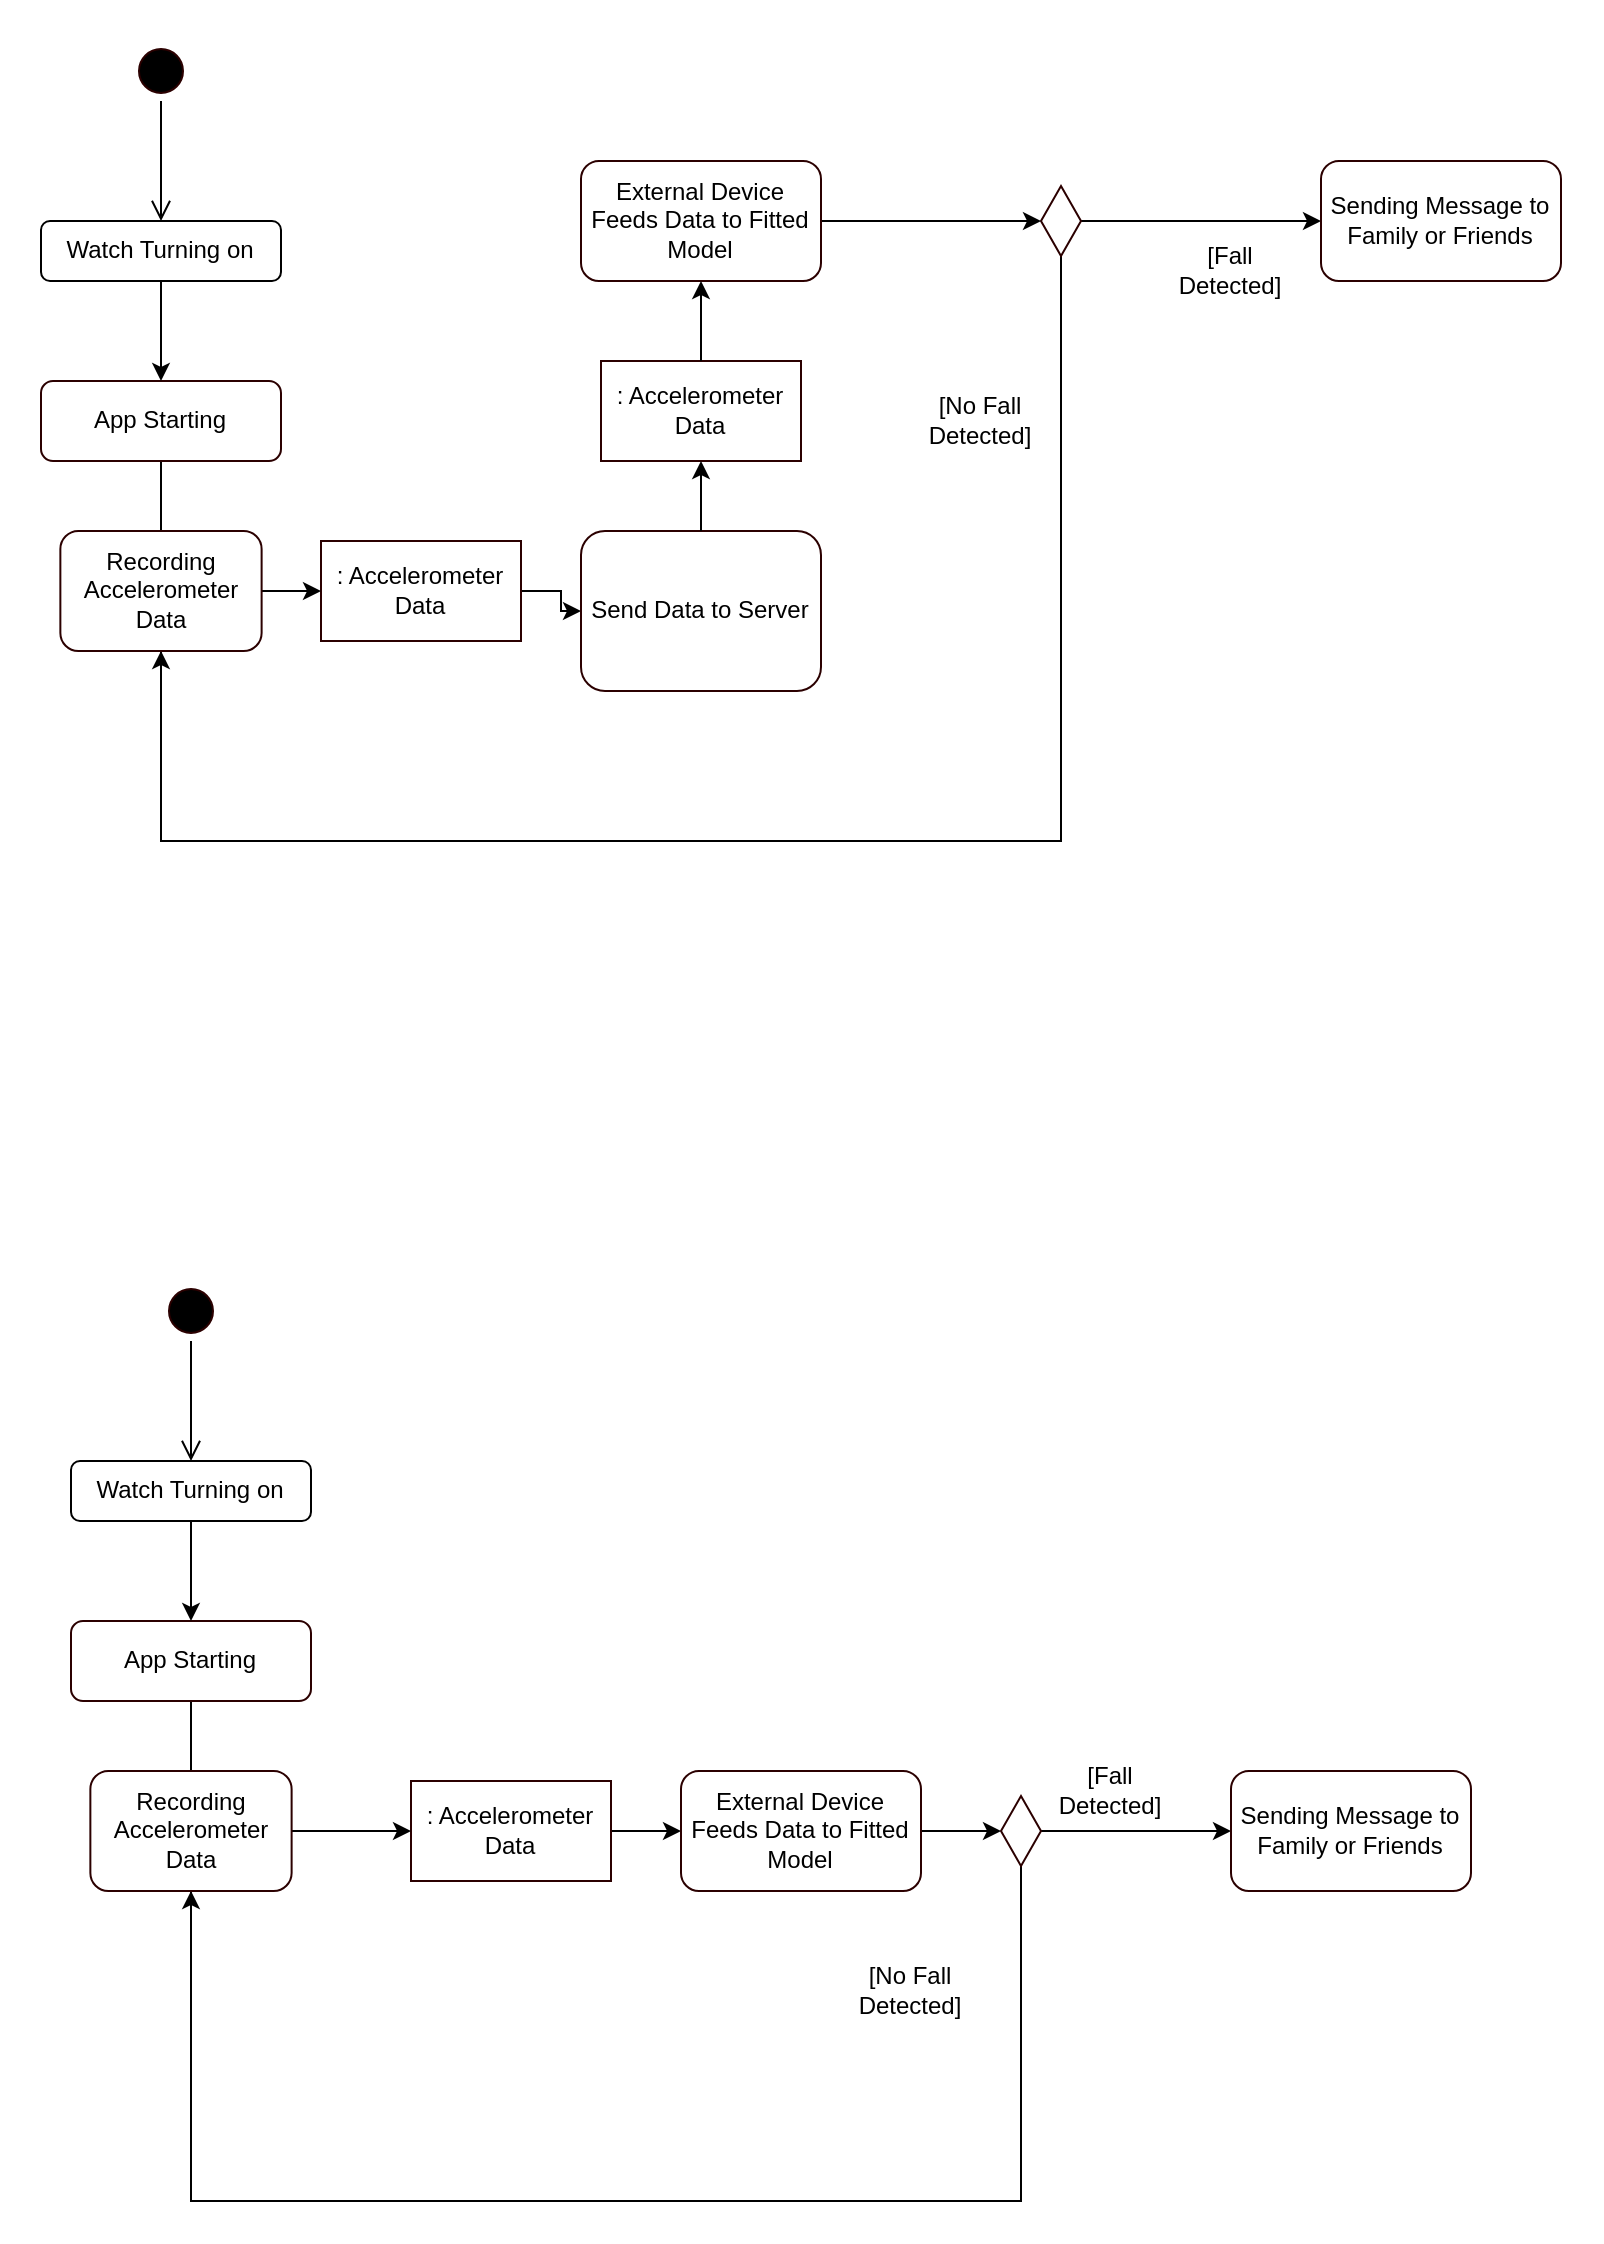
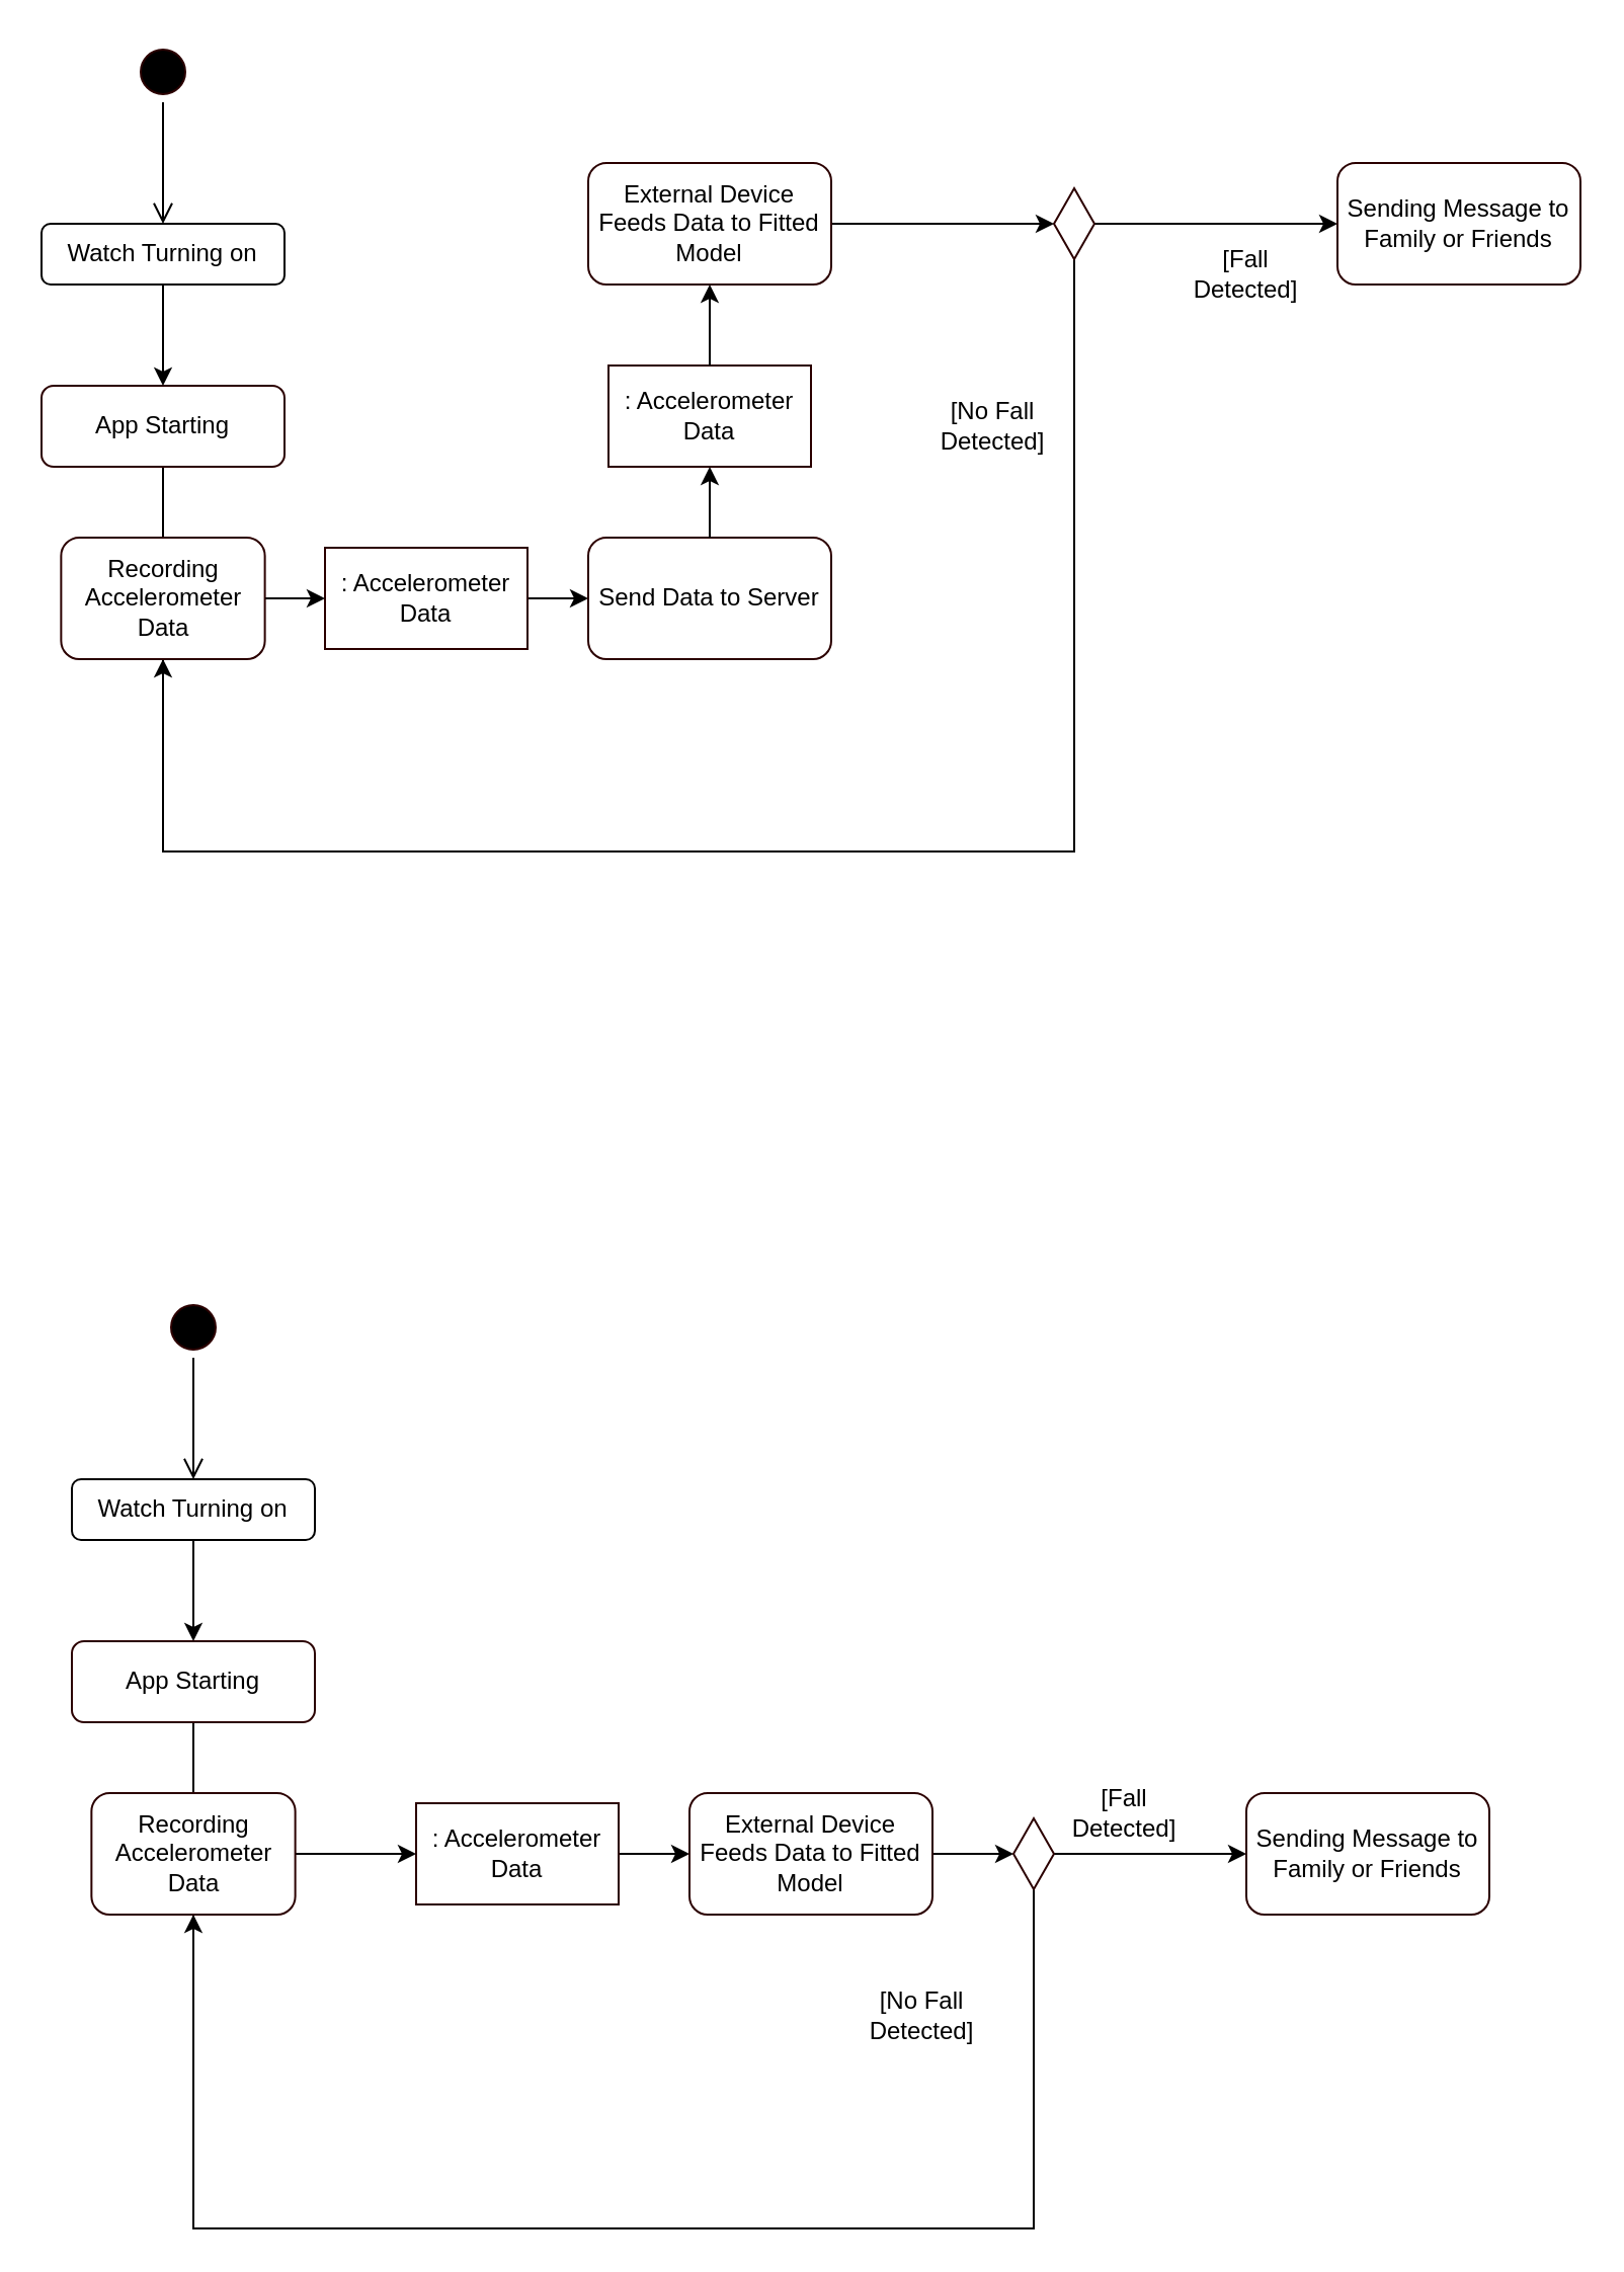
- <mxCell id="35" value="Send Data to Server" style="rounded=1;whiteSpace=wrap;html=1;strokeColor=#2B0000;" vertex="1" parent="1"><mxGeometry x="290" y="265" width="120" height="80" as="geometry" /></mxCell>
+ <mxCell id="35" value="Send Data to Server" style="rounded=1;whiteSpace=wrap;html=1;strokeColor=#2B0000;" vertex="1" parent="1"><mxGeometry x="290" y="265" width="120" height="60" as="geometry" /></mxCell>
